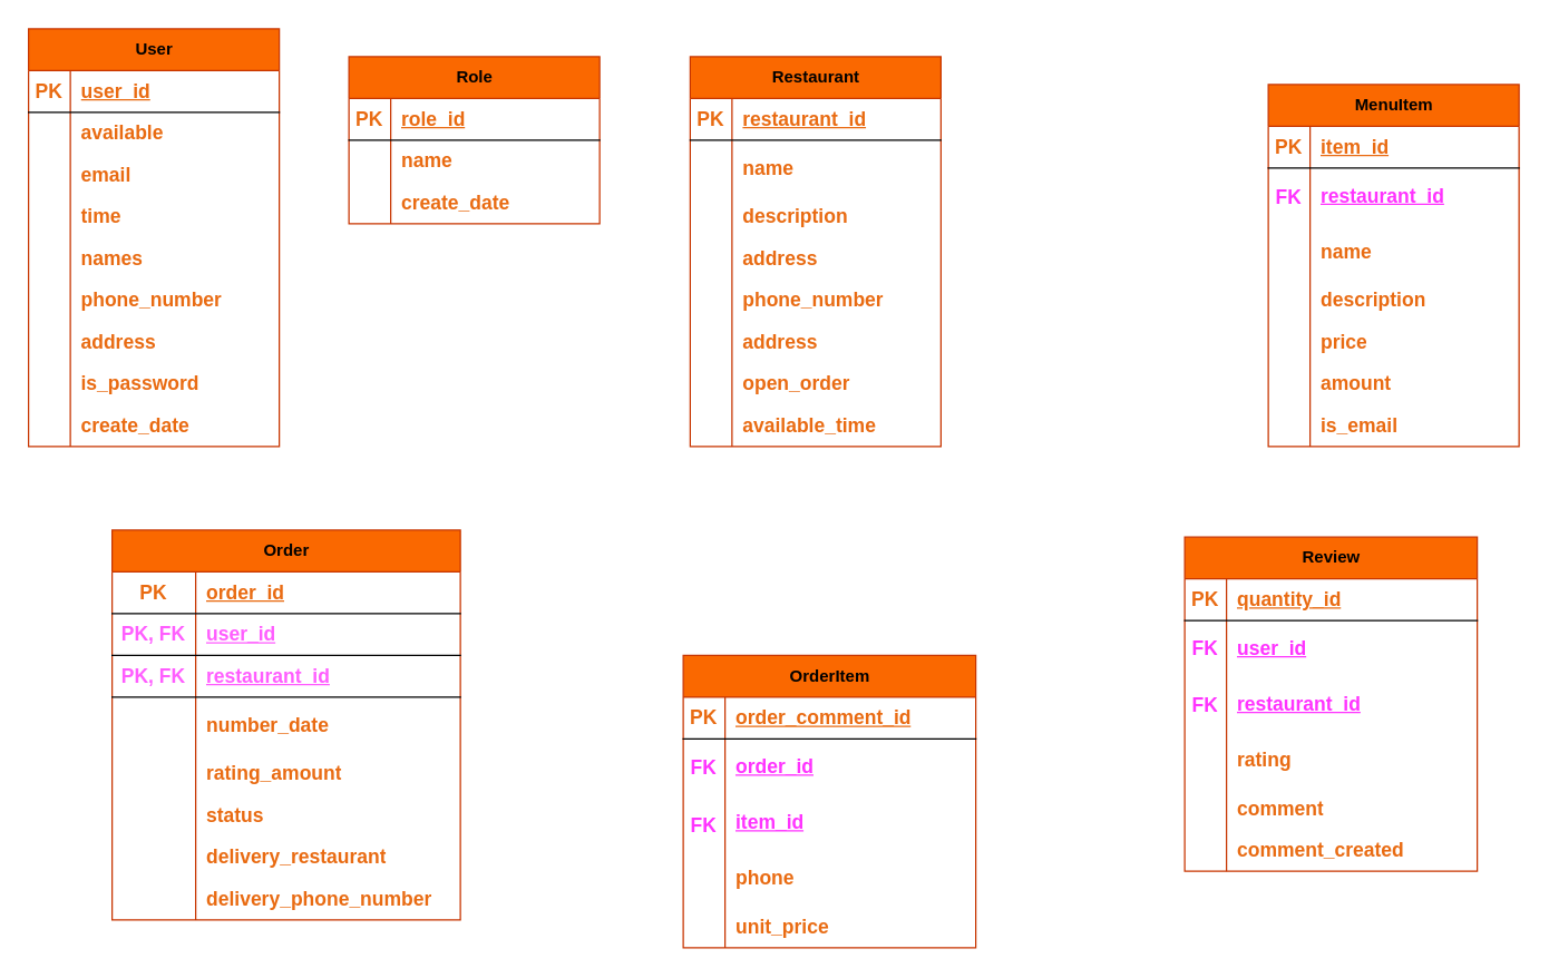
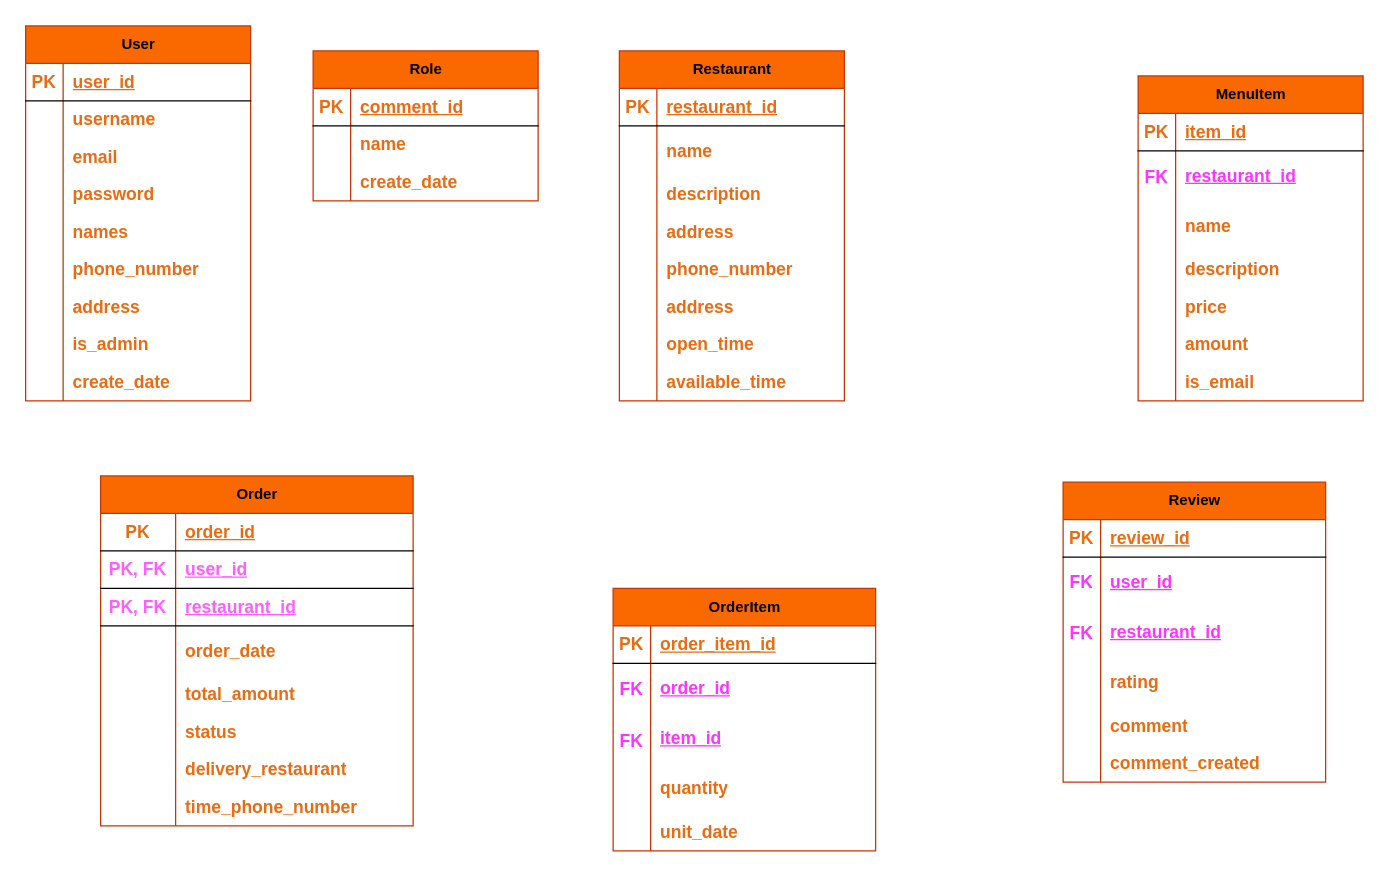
- <mxCell id="150" value="role_id" style="shape=partialRectangle;connectable=0;fillColor=none;top=0;left=0;bottom=0;right=0;align=left;spacingLeft=6;fontStyle=5;overflow=hidden;whiteSpace=wrap;html=1;fontColor=#e96b12;fontSize=14;" vertex="1" parent="148"><mxGeometry x="30" width="150" height="30" as="geometry"><mxRectangle width="150" height="30" as="alternateBounds" /></mxGeometry></mxCell>
+ <mxCell id="150" value="comment_id" style="shape=partialRectangle;connectable=0;fillColor=none;top=0;left=0;bottom=0;right=0;align=left;spacingLeft=6;fontStyle=5;overflow=hidden;whiteSpace=wrap;html=1;fontColor=#e96b12;fontSize=14;" vertex="1" parent="148"><mxGeometry x="30" width="150" height="30" as="geometry"><mxRectangle width="150" height="30" as="alternateBounds" /></mxGeometry></mxCell>
- <mxCell id="8" value="available" style="shape=partialRectangle;connectable=0;fillColor=none;top=0;left=0;bottom=0;right=0;align=left;spacingLeft=6;overflow=hidden;whiteSpace=wrap;html=1;fontStyle=1;fontColor=#e96b12;fontSize=14;" vertex="1" parent="6"><mxGeometry x="30" width="150" height="30" as="geometry"><mxRectangle width="150" height="30" as="alternateBounds" /></mxGeometry></mxCell>
+ <mxCell id="8" value="username" style="shape=partialRectangle;connectable=0;fillColor=none;top=0;left=0;bottom=0;right=0;align=left;spacingLeft=6;overflow=hidden;whiteSpace=wrap;html=1;fontStyle=1;fontColor=#e96b12;fontSize=14;" vertex="1" parent="6"><mxGeometry x="30" width="150" height="30" as="geometry"><mxRectangle width="150" height="30" as="alternateBounds" /></mxGeometry></mxCell>
- <mxCell id="14" value="time" style="shape=partialRectangle;connectable=0;fillColor=none;top=0;left=0;bottom=0;right=0;align=left;spacingLeft=6;overflow=hidden;whiteSpace=wrap;html=1;fontStyle=1;fontColor=#e96b12;fontSize=14;" vertex="1" parent="12"><mxGeometry x="30" width="150" height="30" as="geometry"><mxRectangle width="150" height="30" as="alternateBounds" /></mxGeometry></mxCell>
+ <mxCell id="14" value="password" style="shape=partialRectangle;connectable=0;fillColor=none;top=0;left=0;bottom=0;right=0;align=left;spacingLeft=6;overflow=hidden;whiteSpace=wrap;html=1;fontStyle=1;fontColor=#e96b12;fontSize=14;" vertex="1" parent="12"><mxGeometry x="30" width="150" height="30" as="geometry"><mxRectangle width="150" height="30" as="alternateBounds" /></mxGeometry></mxCell>
- <mxCell id="26" value="is_password" style="shape=partialRectangle;connectable=0;fillColor=none;top=0;left=0;bottom=0;right=0;align=left;spacingLeft=6;overflow=hidden;whiteSpace=wrap;html=1;fontStyle=1;fontColor=#e96b12;fontSize=14;" vertex="1" parent="24"><mxGeometry x="30" width="150" height="30" as="geometry"><mxRectangle width="150" height="30" as="alternateBounds" /></mxGeometry></mxCell>
+ <mxCell id="26" value="is_admin" style="shape=partialRectangle;connectable=0;fillColor=none;top=0;left=0;bottom=0;right=0;align=left;spacingLeft=6;overflow=hidden;whiteSpace=wrap;html=1;fontStyle=1;fontColor=#e96b12;fontSize=14;" vertex="1" parent="24"><mxGeometry x="30" width="150" height="30" as="geometry"><mxRectangle width="150" height="30" as="alternateBounds" /></mxGeometry></mxCell>
- <mxCell id="51" value="open_order" style="shape=partialRectangle;connectable=0;fillColor=none;top=0;left=0;bottom=0;right=0;align=left;spacingLeft=6;overflow=hidden;whiteSpace=wrap;html=1;fontStyle=1;fontColor=#e96b12;fontSize=14;" vertex="1" parent="49"><mxGeometry x="30" width="150" height="30" as="geometry"><mxRectangle width="150" height="30" as="alternateBounds" /></mxGeometry></mxCell>
+ <mxCell id="51" value="open_time" style="shape=partialRectangle;connectable=0;fillColor=none;top=0;left=0;bottom=0;right=0;align=left;spacingLeft=6;overflow=hidden;whiteSpace=wrap;html=1;fontStyle=1;fontColor=#e96b12;fontSize=14;" vertex="1" parent="49"><mxGeometry x="30" width="150" height="30" as="geometry"><mxRectangle width="150" height="30" as="alternateBounds" /></mxGeometry></mxCell>
- <mxCell id="131" value="quantity_id" style="shape=partialRectangle;connectable=0;fillColor=none;top=0;left=0;bottom=0;right=0;align=left;spacingLeft=6;fontStyle=5;overflow=hidden;whiteSpace=wrap;html=1;fontSize=14;fontColor=#e96b12;" vertex="1" parent="129"><mxGeometry x="30" width="180" height="30" as="geometry"><mxRectangle width="180" height="30" as="alternateBounds" /></mxGeometry></mxCell>
+ <mxCell id="131" value="review_id" style="shape=partialRectangle;connectable=0;fillColor=none;top=0;left=0;bottom=0;right=0;align=left;spacingLeft=6;fontStyle=5;overflow=hidden;whiteSpace=wrap;html=1;fontSize=14;fontColor=#e96b12;" vertex="1" parent="129"><mxGeometry x="30" width="180" height="30" as="geometry"><mxRectangle width="180" height="30" as="alternateBounds" /></mxGeometry></mxCell>
- <mxCell id="83" value="order_comment_id" style="shape=partialRectangle;connectable=0;fillColor=none;top=0;left=0;bottom=0;right=0;align=left;spacingLeft=6;fontStyle=5;overflow=hidden;whiteSpace=wrap;html=1;fontSize=14;fontColor=#e96b12;" vertex="1" parent="81"><mxGeometry x="30" width="180" height="30" as="geometry"><mxRectangle width="180" height="30" as="alternateBounds" /></mxGeometry></mxCell>
+ <mxCell id="83" value="order_item_id" style="shape=partialRectangle;connectable=0;fillColor=none;top=0;left=0;bottom=0;right=0;align=left;spacingLeft=6;fontStyle=5;overflow=hidden;whiteSpace=wrap;html=1;fontSize=14;fontColor=#e96b12;" vertex="1" parent="81"><mxGeometry x="30" width="180" height="30" as="geometry"><mxRectangle width="180" height="30" as="alternateBounds" /></mxGeometry></mxCell>
- <mxCell id="111" value="number_date" style="shape=partialRectangle;connectable=0;fillColor=none;top=0;left=0;bottom=0;right=0;align=left;spacingLeft=6;overflow=hidden;whiteSpace=wrap;html=1;fontStyle=1;fontSize=14;fontColor=#e96b12;" vertex="1" parent="109"><mxGeometry x="60" width="190" height="40" as="geometry"><mxRectangle width="190" height="40" as="alternateBounds" /></mxGeometry></mxCell>
+ <mxCell id="111" value="order_date" style="shape=partialRectangle;connectable=0;fillColor=none;top=0;left=0;bottom=0;right=0;align=left;spacingLeft=6;overflow=hidden;whiteSpace=wrap;html=1;fontStyle=1;fontSize=14;fontColor=#e96b12;" vertex="1" parent="109"><mxGeometry x="60" width="190" height="40" as="geometry"><mxRectangle width="190" height="40" as="alternateBounds" /></mxGeometry></mxCell>
- <mxCell id="114" value="rating_amount" style="shape=partialRectangle;connectable=0;fillColor=none;top=0;left=0;bottom=0;right=0;align=left;spacingLeft=6;overflow=hidden;whiteSpace=wrap;html=1;fontStyle=1;fontSize=14;fontColor=#e96b12;" vertex="1" parent="112"><mxGeometry x="60" width="190" height="30" as="geometry"><mxRectangle width="190" height="30" as="alternateBounds" /></mxGeometry></mxCell>
+ <mxCell id="114" value="total_amount" style="shape=partialRectangle;connectable=0;fillColor=none;top=0;left=0;bottom=0;right=0;align=left;spacingLeft=6;overflow=hidden;whiteSpace=wrap;html=1;fontStyle=1;fontSize=14;fontColor=#e96b12;" vertex="1" parent="112"><mxGeometry x="60" width="190" height="30" as="geometry"><mxRectangle width="190" height="30" as="alternateBounds" /></mxGeometry></mxCell>
- <mxCell id="92" value="phone" style="shape=partialRectangle;connectable=0;fillColor=none;top=0;left=0;bottom=0;right=0;align=left;spacingLeft=6;overflow=hidden;whiteSpace=wrap;html=1;fontStyle=1;fontSize=14;fontColor=#e96b12;" vertex="1" parent="90"><mxGeometry x="30" width="180" height="40" as="geometry"><mxRectangle width="180" height="40" as="alternateBounds" /></mxGeometry></mxCell>
+ <mxCell id="92" value="quantity" style="shape=partialRectangle;connectable=0;fillColor=none;top=0;left=0;bottom=0;right=0;align=left;spacingLeft=6;overflow=hidden;whiteSpace=wrap;html=1;fontStyle=1;fontSize=14;fontColor=#e96b12;" vertex="1" parent="90"><mxGeometry x="30" width="180" height="40" as="geometry"><mxRectangle width="180" height="40" as="alternateBounds" /></mxGeometry></mxCell>
- <mxCell id="123" value="delivery_phone_number" style="shape=partialRectangle;connectable=0;fillColor=none;top=0;left=0;bottom=0;right=0;align=left;spacingLeft=6;overflow=hidden;whiteSpace=wrap;html=1;fontStyle=1;fontSize=14;fontColor=#e96b12;" vertex="1" parent="121"><mxGeometry x="60" width="190" height="30" as="geometry"><mxRectangle width="190" height="30" as="alternateBounds" /></mxGeometry></mxCell>
+ <mxCell id="123" value="time_phone_number" style="shape=partialRectangle;connectable=0;fillColor=none;top=0;left=0;bottom=0;right=0;align=left;spacingLeft=6;overflow=hidden;whiteSpace=wrap;html=1;fontStyle=1;fontSize=14;fontColor=#e96b12;" vertex="1" parent="121"><mxGeometry x="60" width="190" height="30" as="geometry"><mxRectangle width="190" height="30" as="alternateBounds" /></mxGeometry></mxCell>
- <mxCell id="95" value="unit_price" style="shape=partialRectangle;connectable=0;fillColor=none;top=0;left=0;bottom=0;right=0;align=left;spacingLeft=6;overflow=hidden;whiteSpace=wrap;html=1;fontStyle=1;fontSize=14;fontColor=#e96b12;" vertex="1" parent="93"><mxGeometry x="30" width="180" height="30" as="geometry"><mxRectangle width="180" height="30" as="alternateBounds" /></mxGeometry></mxCell>
+ <mxCell id="95" value="unit_date" style="shape=partialRectangle;connectable=0;fillColor=none;top=0;left=0;bottom=0;right=0;align=left;spacingLeft=6;overflow=hidden;whiteSpace=wrap;html=1;fontStyle=1;fontSize=14;fontColor=#e96b12;" vertex="1" parent="93"><mxGeometry x="30" width="180" height="30" as="geometry"><mxRectangle width="180" height="30" as="alternateBounds" /></mxGeometry></mxCell>
